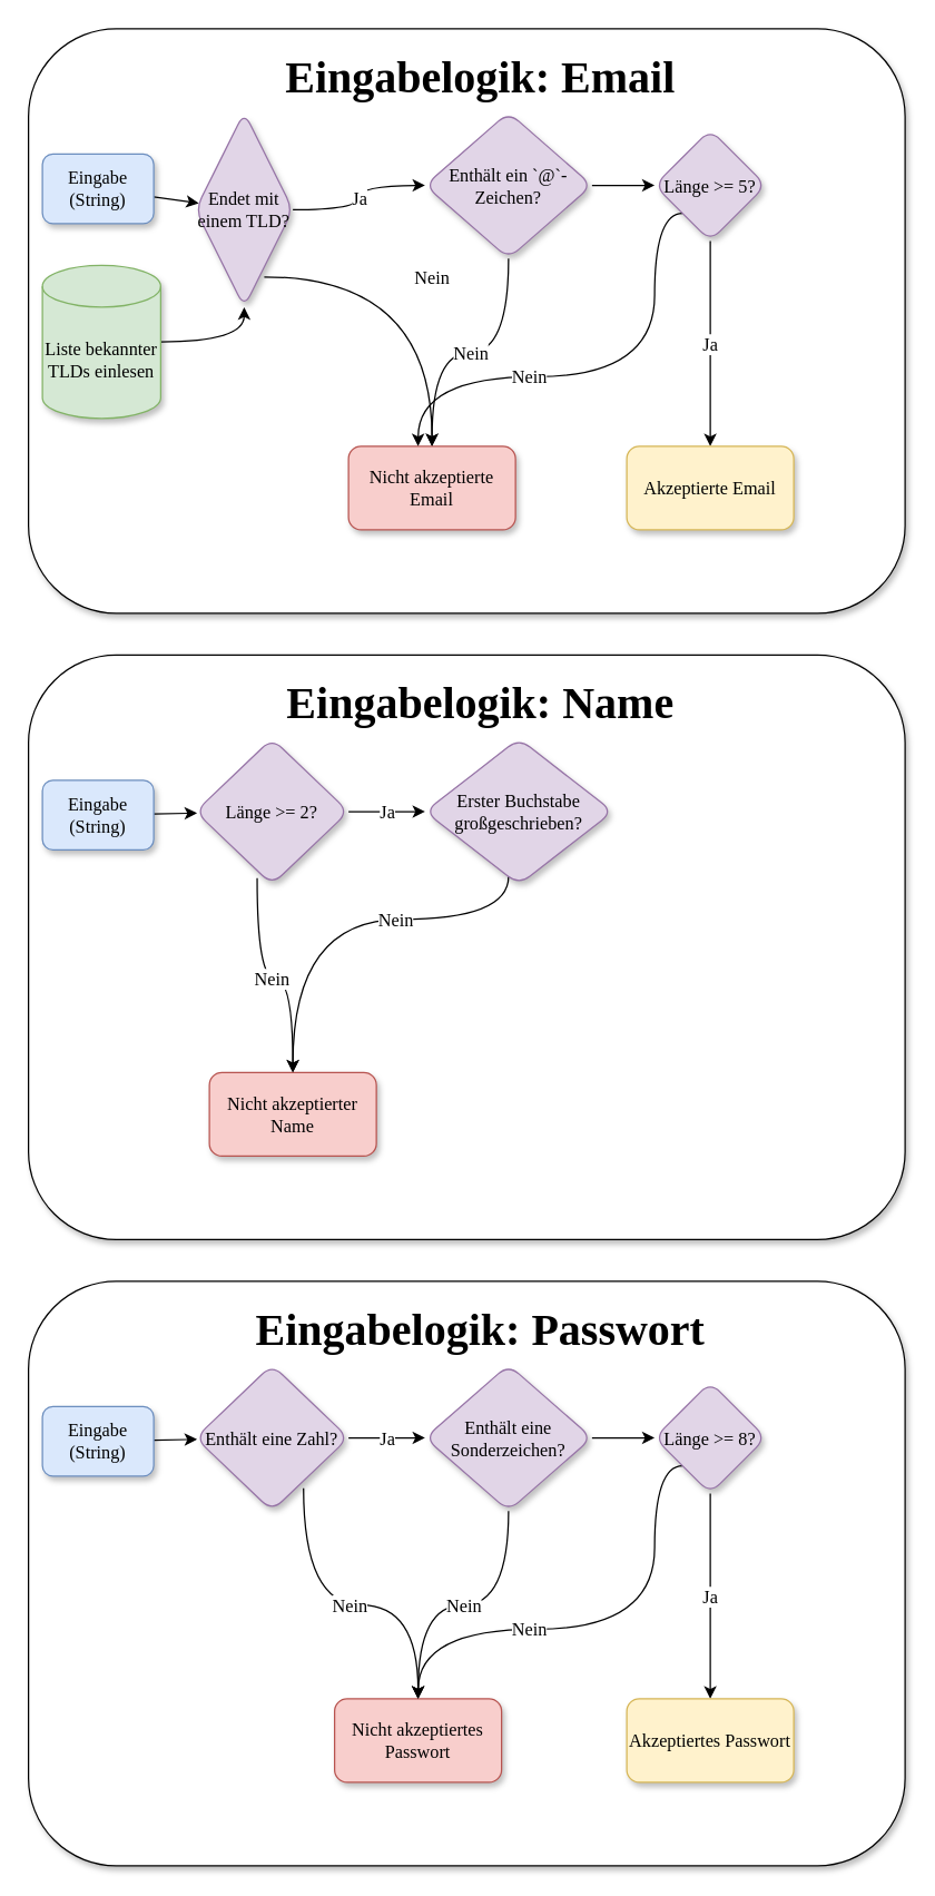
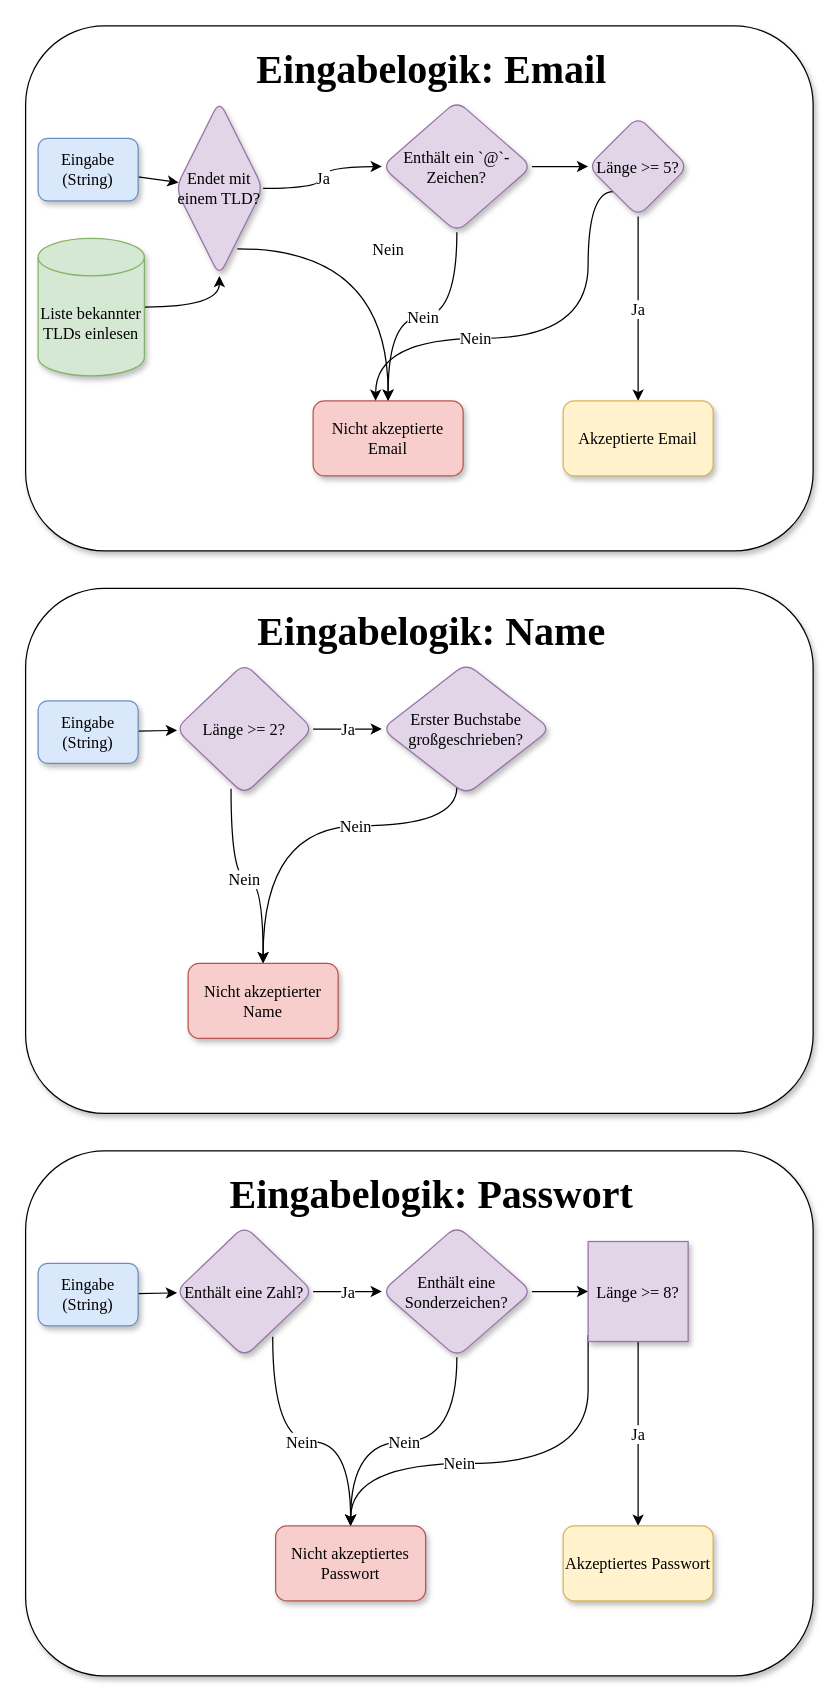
- <mxCell id="42" value="Länge &amp;gt;= 8?" style="rhombus;whiteSpace=wrap;html=1;fontSize=13;fontFamily=Source Sans Pro;rounded=1;shadow=1;labelBorderColor=none;sketch=0;fontSource=https%3A%2F%2Ffonts.googleapis.com%2Fcss%3Ffamily%3DSource%2BSans%2BPro;fillColor=#e1d5e7;strokeColor=#9673a6;" vertex="1" parent="1"><mxGeometry x="470" y="992.5" width="80" height="80" as="geometry" /></mxCell>
+ <mxCell id="42" value="Länge &amp;gt;= 8?" style="whiteSpace=wrap;html=1;fontSize=13;fontFamily=Source Sans Pro;shadow=1;labelBorderColor=none;sketch=0;fontSource=https%3A%2F%2Ffonts.googleapis.com%2Fcss%3Ffamily%3DSource%2BSans%2BPro;fillColor=#e1d5e7;strokeColor=#9673a6;rounded=0;" vertex="1" parent="1"><mxGeometry x="470" y="992.5" width="80" height="80" as="geometry" /></mxCell>
- <mxCell id="36" value="Nicht akzeptiertes Passwort" style="rounded=1;whiteSpace=wrap;html=1;shadow=1;labelBorderColor=none;sketch=0;fontFamily=Source Sans Pro;fontSize=13;fillColor=#f8cecc;strokeColor=#b85450;fontSource=https%3A%2F%2Ffonts.googleapis.com%2Fcss%3Ffamily%3DSource%2BSans%2BPro;" vertex="1" parent="1"><mxGeometry x="240" y="1220" width="120" height="60" as="geometry" /></mxCell>
+ <mxCell id="36" value="Nicht akzeptiertes Passwort" style="rounded=1;whiteSpace=wrap;html=1;shadow=1;labelBorderColor=none;sketch=0;fontFamily=Source Sans Pro;fontSize=13;fillColor=#f8cecc;strokeColor=#b85450;fontSource=https%3A%2F%2Ffonts.googleapis.com%2Fcss%3Ffamily%3DSource%2BSans%2BPro;" vertex="1" parent="1"><mxGeometry x="220" y="1220" width="120" height="60" as="geometry" /></mxCell>
